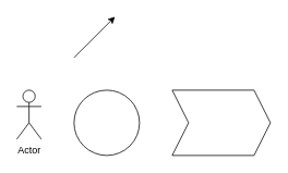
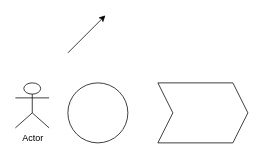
- <mxCell id="4" value="Actor" style="shape=umlActor;verticalLabelPosition=bottom;verticalAlign=top;html=1;outlineConnect=0;" vertex="1" parent="1"><mxGeometry x="20" y="110" width="30" height="60" as="geometry" /></mxCell>
+ <mxCell id="4" value="Actor" style="shape=umlActor;verticalLabelPosition=bottom;verticalAlign=top;html=1;outlineConnect=0;" vertex="1" parent="1"><mxGeometry x="20" y="110" width="45" height="60" as="geometry" /></mxCell>
